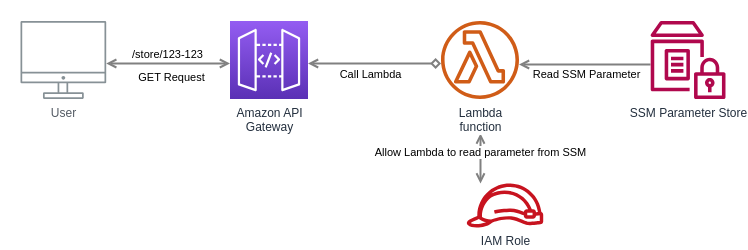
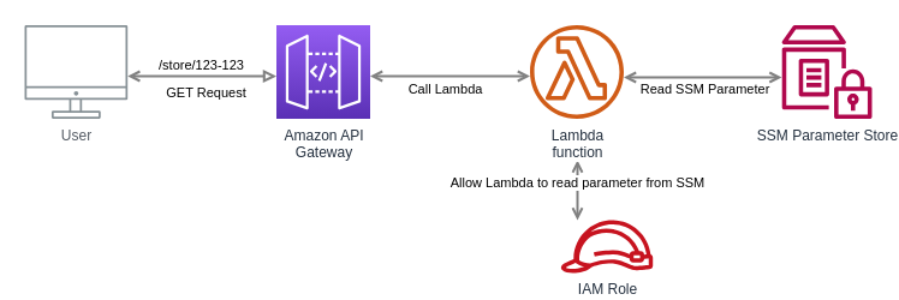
- <mxCell id="2" style="edgeStyle=orthogonalEdgeStyle;rounded=0;orthogonalLoop=1;jettySize=auto;html=1;startArrow=open;startFill=0;endArrow=open;endFill=0;strokeWidth=2;strokeColor=#808080;" parent="1" source="11" target="12" edge="1"><mxGeometry relative="1" as="geometry"><Array as="points"><mxPoint x="220" y="63" /><mxPoint x="220" y="63" /></Array></mxGeometry></mxCell>
+ <mxCell id="2" style="edgeStyle=orthogonalEdgeStyle;rounded=0;orthogonalLoop=1;jettySize=auto;html=1;startArrow=open;startFill=0;endArrow=block;endFill=0;strokeWidth=2;strokeColor=#808080;" parent="1" source="11" target="12" edge="1"><mxGeometry relative="1" as="geometry"><Array as="points"><mxPoint x="220" y="63" /><mxPoint x="220" y="63" /></Array></mxGeometry></mxCell>
- <mxCell id="9" style="edgeStyle=orthogonalEdgeStyle;rounded=0;orthogonalLoop=1;jettySize=auto;html=1;startArrow=open;startFill=0;endArrow=diamond;endFill=0;strokeWidth=2;strokeColor=#808080;" parent="1" source="12" target="13" edge="1"><mxGeometry relative="1" as="geometry"><mxPoint x="317.5" y="69.5" as="sourcePoint" /><mxPoint x="450.5" y="69.5" as="targetPoint" /><Array as="points"><mxPoint x="350" y="63" /><mxPoint x="350" y="63" /></Array></mxGeometry></mxCell>
+ <mxCell id="9" style="edgeStyle=orthogonalEdgeStyle;rounded=0;orthogonalLoop=1;jettySize=auto;html=1;startArrow=open;startFill=0;endArrow=open;endFill=0;strokeWidth=2;strokeColor=#808080;" parent="1" source="12" target="13" edge="1"><mxGeometry relative="1" as="geometry"><mxPoint x="317.5" y="69.5" as="sourcePoint" /><mxPoint x="450.5" y="69.5" as="targetPoint" /><Array as="points"><mxPoint x="350" y="63" /><mxPoint x="350" y="63" /></Array></mxGeometry></mxCell>
- <mxCell id="5" style="edgeStyle=orthogonalEdgeStyle;rounded=0;orthogonalLoop=1;jettySize=auto;html=1;startArrow=open;startFill=0;endArrow=none;endFill=0;strokeWidth=2;strokeColor=#808080;" parent="1" source="13" target="15" edge="1"><mxGeometry relative="1" as="geometry"><Array as="points"><mxPoint x="640" y="64" /><mxPoint x="640" y="64" /></Array><mxPoint x="660.5" y="98.471" as="targetPoint" /></mxGeometry></mxCell>
+ <mxCell id="5" style="edgeStyle=orthogonalEdgeStyle;rounded=0;orthogonalLoop=1;jettySize=auto;html=1;startArrow=open;startFill=0;endArrow=open;endFill=0;strokeWidth=2;strokeColor=#808080;" parent="1" source="13" target="15" edge="1"><mxGeometry relative="1" as="geometry"><Array as="points"><mxPoint x="640" y="64" /><mxPoint x="640" y="64" /></Array><mxPoint x="660.5" y="98.471" as="targetPoint" /></mxGeometry></mxCell>
